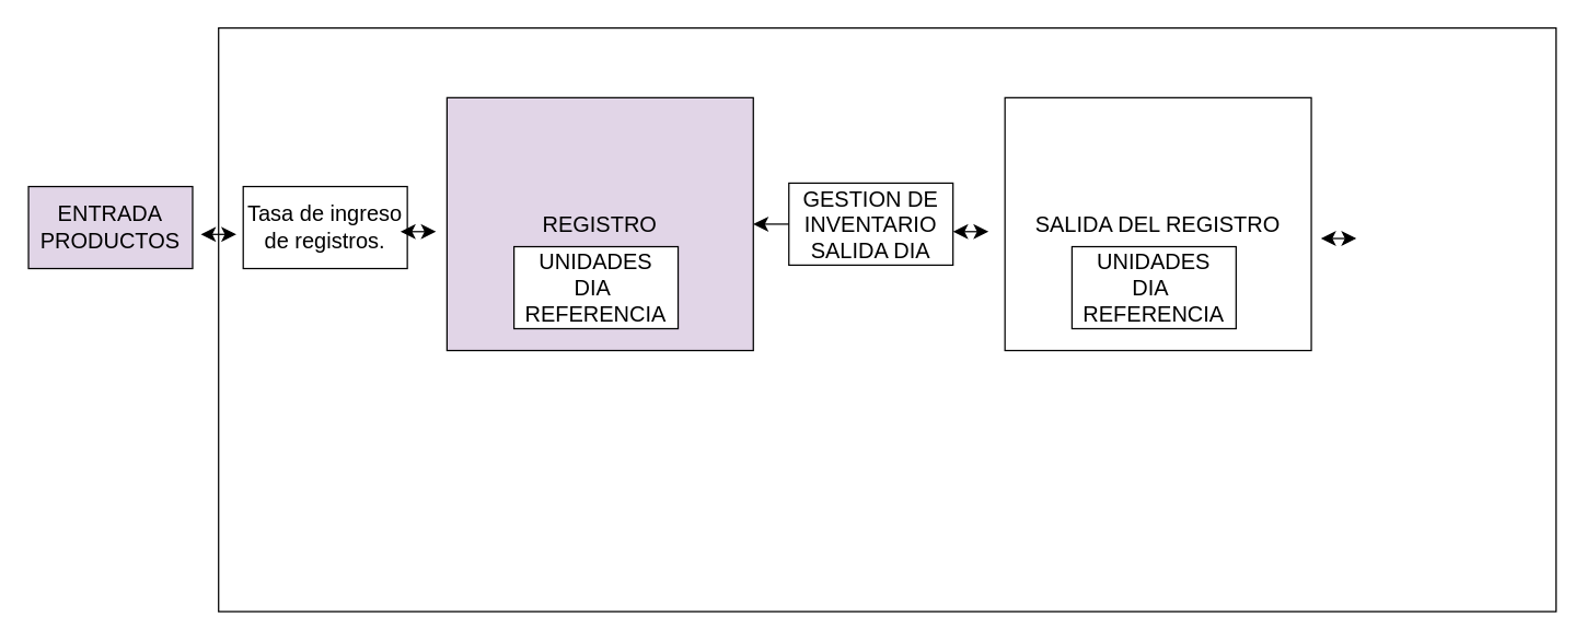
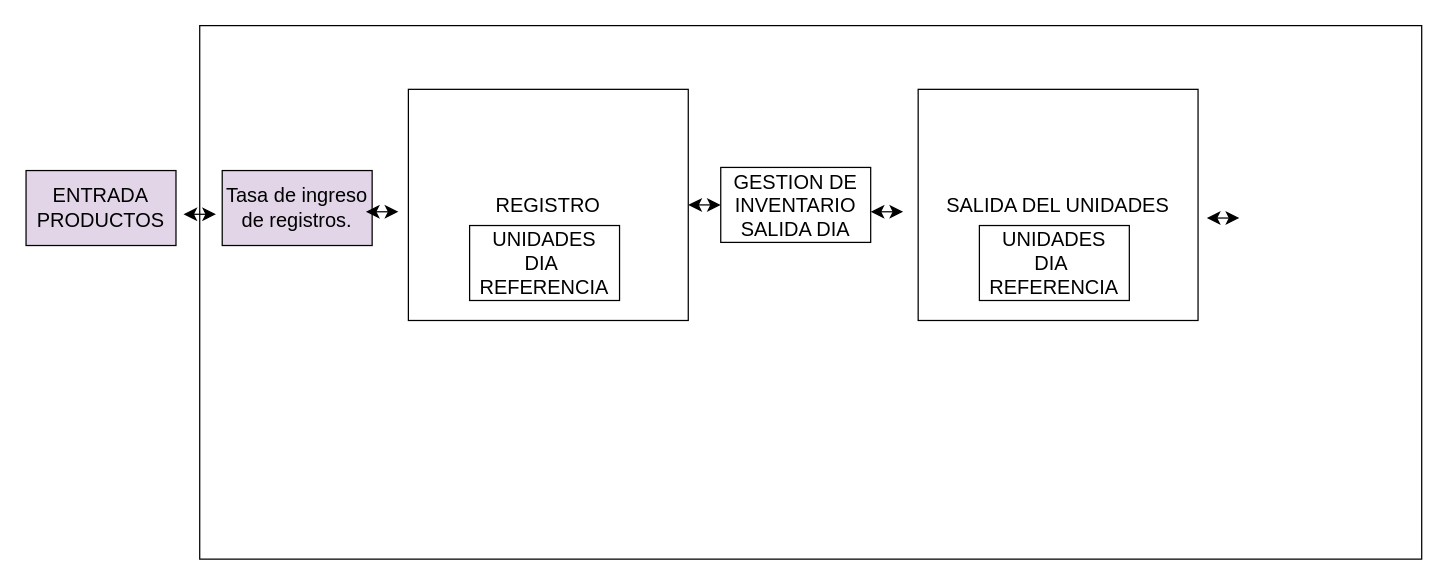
- <mxCell id="4" value="REGISTRO" style="rounded=0;whiteSpace=wrap;html=1;fontSize=16;fillColor=#e1d5e7;" vertex="1" parent="1"><mxGeometry x="326" y="71" width="224" height="185" as="geometry" /></mxCell>
+ <mxCell id="4" value="REGISTRO" style="rounded=0;whiteSpace=wrap;html=1;fontSize=16;" vertex="1" parent="1"><mxGeometry x="326" y="71" width="224" height="185" as="geometry" /></mxCell>
- <mxCell id="9" value="" style="endArrow=none;startArrow=classic;html=1;rounded=0;fontSize=12;startSize=8;endSize=8;curved=1;entryX=0;entryY=0.5;entryDx=0;entryDy=0;exitX=1;exitY=0.5;exitDx=0;exitDy=0;" edge="1" parent="1" source="4" target="6"><mxGeometry width="50" height="50" relative="1" as="geometry"><mxPoint x="376" y="130" as="sourcePoint" /><mxPoint x="426" y="80" as="targetPoint" /></mxGeometry></mxCell>
+ <mxCell id="9" value="" style="endArrow=classic;startArrow=classic;html=1;rounded=0;fontSize=12;startSize=8;endSize=8;curved=1;entryX=0;entryY=0.5;entryDx=0;entryDy=0;exitX=1;exitY=0.5;exitDx=0;exitDy=0;" edge="1" parent="1" source="4" target="6"><mxGeometry width="50" height="50" relative="1" as="geometry"><mxPoint x="376" y="130" as="sourcePoint" /><mxPoint x="426" y="80" as="targetPoint" /></mxGeometry></mxCell>
- <mxCell id="7" value="SALIDA DEL REGISTRO" style="rounded=0;whiteSpace=wrap;html=1;fontSize=16;" vertex="1" parent="1"><mxGeometry x="734" y="71" width="224" height="185" as="geometry" /></mxCell>
+ <mxCell id="7" value="SALIDA DEL UNIDADES" style="rounded=0;whiteSpace=wrap;html=1;fontSize=16;" vertex="1" parent="1"><mxGeometry x="734" y="71" width="224" height="185" as="geometry" /></mxCell>
- <mxCell id="11" value="Tasa de ingreso de registros." style="rounded=0;whiteSpace=wrap;html=1;fontSize=16;" vertex="1" parent="1"><mxGeometry x="177" y="136" width="120" height="60" as="geometry" /></mxCell>
+ <mxCell id="11" value="Tasa de ingreso de registros." style="rounded=0;whiteSpace=wrap;html=1;fontSize=16;fillColor=#e1d5e7;" vertex="1" parent="1"><mxGeometry x="177" y="136" width="120" height="60" as="geometry" /></mxCell>
